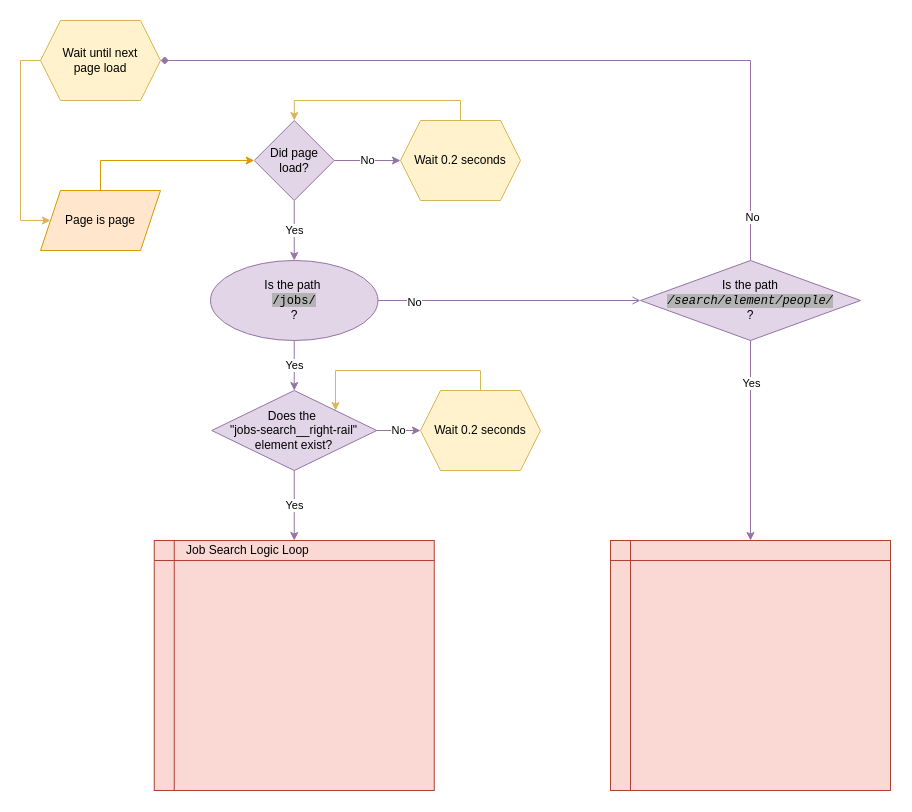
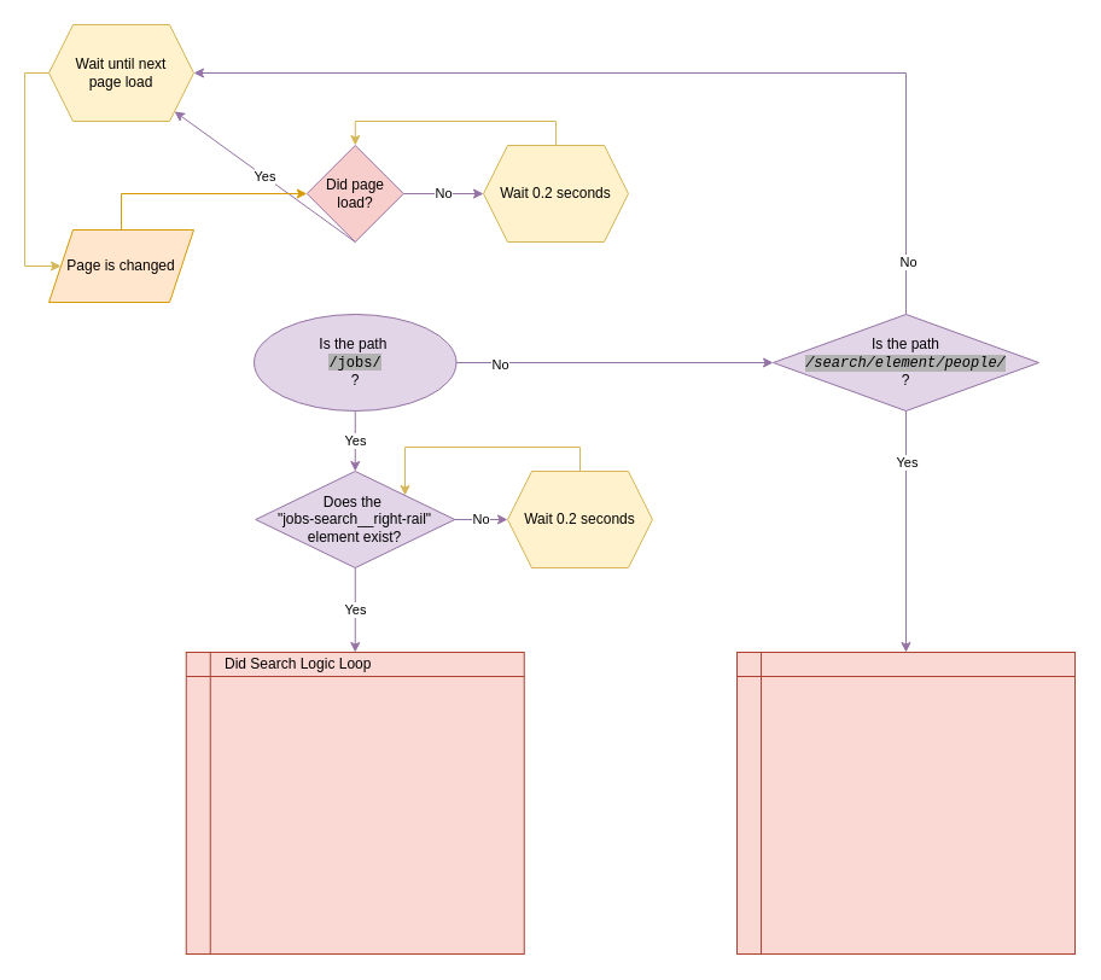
- <mxCell id="23" style="edgeStyle=orthogonalEdgeStyle;rounded=0;orthogonalLoop=1;jettySize=auto;html=1;exitX=0.5;exitY=0;exitDx=0;exitDy=0;entryX=1;entryY=0.5;entryDx=0;entryDy=0;fillColor=#e1d5e7;strokeColor=#9673a6;endArrow=diamond;" edge="1" parent="1" source="27" target="14"><mxGeometry relative="1" as="geometry" /></mxCell>
+ <mxCell id="23" style="edgeStyle=orthogonalEdgeStyle;rounded=0;orthogonalLoop=1;jettySize=auto;html=1;exitX=0.5;exitY=0;exitDx=0;exitDy=0;entryX=1;entryY=0.5;entryDx=0;entryDy=0;fillColor=#e1d5e7;strokeColor=#9673a6;" edge="1" parent="1" source="27" target="14"><mxGeometry relative="1" as="geometry" /></mxCell>
- <mxCell id="4" value="Did page&lt;br&gt;load?" style="rhombus;whiteSpace=wrap;html=1;fillColor=#e1d5e7;strokeColor=#9673a6;" vertex="1" parent="1"><mxGeometry x="253.75" y="120" width="80" height="80" as="geometry" /></mxCell>
+ <mxCell id="4" value="Did page&lt;br&gt;load?" style="rhombus;whiteSpace=wrap;html=1;fillColor=#f8cecc;strokeColor=#9673a6;" vertex="1" parent="1"><mxGeometry x="253.75" y="120" width="80" height="80" as="geometry" /></mxCell>
- <mxCell id="12" value="Page is page" style="shape=parallelogram;perimeter=parallelogramPerimeter;whiteSpace=wrap;html=1;fixedSize=1;fillColor=#ffe6cc;strokeColor=#d79b00;" vertex="1" parent="1"><mxGeometry x="40" y="190" width="120" height="60" as="geometry" /></mxCell>
+ <mxCell id="12" value="Page is changed" style="shape=parallelogram;perimeter=parallelogramPerimeter;whiteSpace=wrap;html=1;fixedSize=1;fillColor=#ffe6cc;strokeColor=#d79b00;" vertex="1" parent="1"><mxGeometry x="40" y="190" width="120" height="60" as="geometry" /></mxCell>
- <mxCell id="2" value="Yes" style="endArrow=classic;html=1;exitX=0.5;exitY=1;exitDx=0;exitDy=0;fillColor=#e1d5e7;strokeColor=#9673a6;entryX=0.5;entryY=0;entryDx=0;entryDy=0;" edge="1" parent="1" source="4" target="10"><mxGeometry width="50" height="50" relative="1" as="geometry"><mxPoint x="360" y="650" as="sourcePoint" /><mxPoint x="290" y="240" as="targetPoint" /></mxGeometry></mxCell>
+ <mxCell id="2" value="Yes" style="endArrow=classic;html=1;exitX=0.5;exitY=1;exitDx=0;exitDy=0;fillColor=#e1d5e7;strokeColor=#9673a6;" edge="1" parent="1" source="4" target="14"><mxGeometry width="50" height="50" relative="1" as="geometry"><mxPoint x="360" y="650" as="sourcePoint" /><mxPoint x="290" y="240" as="targetPoint" /></mxGeometry></mxCell>
- <mxCell id="7" value="" style="edgeStyle=orthogonalEdgeStyle;rounded=0;orthogonalLoop=1;jettySize=auto;html=1;exitX=1;exitY=0.5;exitDx=0;exitDy=0;entryX=0;entryY=0.5;entryDx=0;entryDy=0;fillColor=#e1d5e7;strokeColor=#9673a6;endArrow=open;" edge="1" parent="1" source="10" target="27"><mxGeometry relative="1" as="geometry" /></mxCell>
+ <mxCell id="7" value="" style="edgeStyle=orthogonalEdgeStyle;rounded=0;orthogonalLoop=1;jettySize=auto;html=1;exitX=1;exitY=0.5;exitDx=0;exitDy=0;entryX=0;entryY=0.5;entryDx=0;entryDy=0;fillColor=#e1d5e7;strokeColor=#9673a6;" edge="1" parent="1" source="10" target="27"><mxGeometry relative="1" as="geometry" /></mxCell>
- <mxCell id="22" value="Job Search Logic Loop" style="text;html=1;fillColor=none;align=left;verticalAlign=middle;whiteSpace=wrap;rounded=0;" vertex="1" parent="20"><mxGeometry x="30" width="180" height="20" as="geometry" /></mxCell>
+ <mxCell id="22" value="Did Search Logic Loop" style="text;html=1;fillColor=none;align=left;verticalAlign=middle;whiteSpace=wrap;rounded=0;" vertex="1" parent="20"><mxGeometry x="30" width="180" height="20" as="geometry" /></mxCell>
